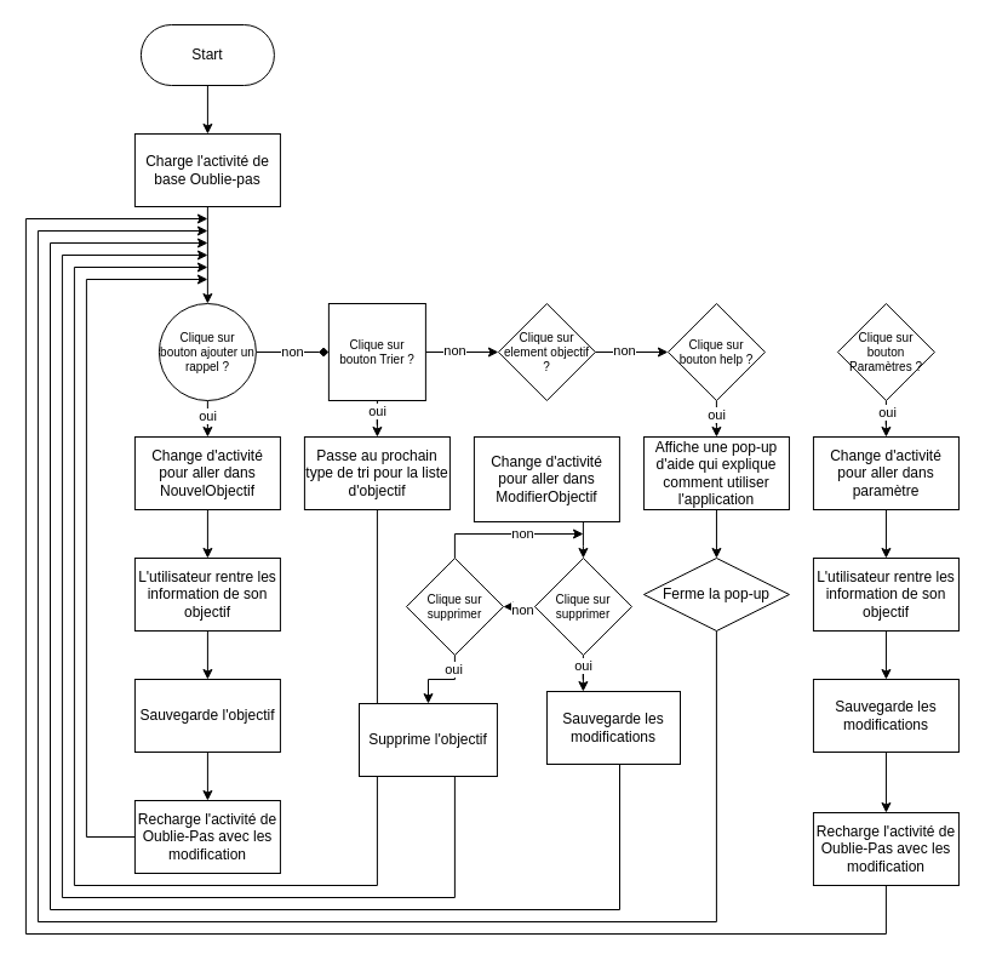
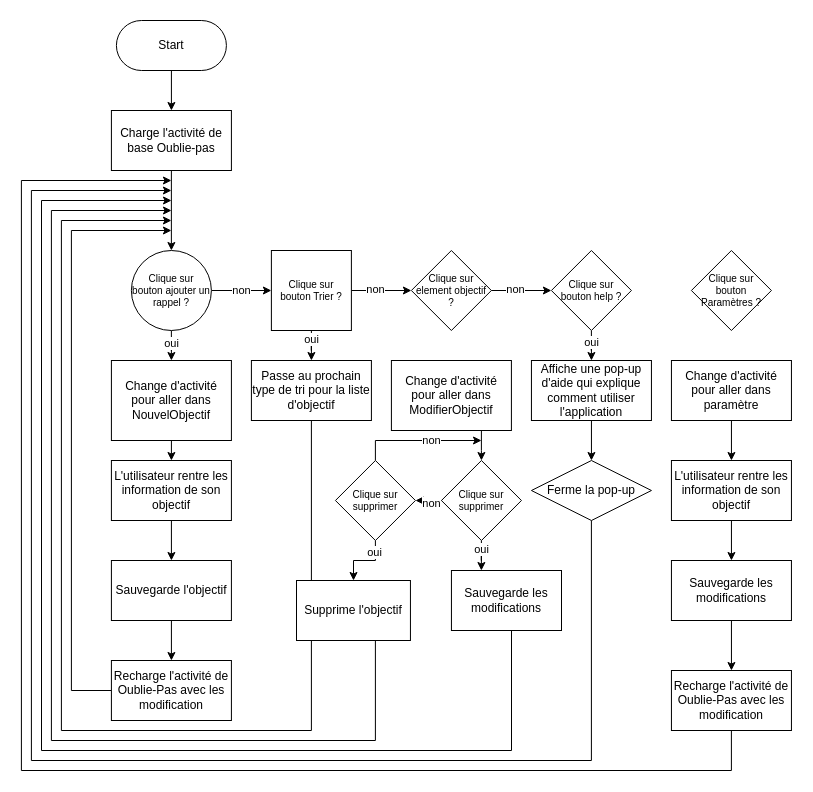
- <mxCell id="4" value="non" style="edgeStyle=orthogonalEdgeStyle;rounded=0;orthogonalLoop=1;jettySize=auto;html=1;exitX=1;exitY=0.5;exitDx=0;exitDy=0;entryX=0;entryY=0.5;entryDx=0;entryDy=0;endArrow=diamond;" parent="1" source="7" target="12" edge="1"><mxGeometry relative="1" as="geometry"><mxPoint as="offset" /></mxGeometry></mxCell>
+ <mxCell id="4" value="non" style="edgeStyle=orthogonalEdgeStyle;rounded=0;orthogonalLoop=1;jettySize=auto;html=1;exitX=1;exitY=0.5;exitDx=0;exitDy=0;entryX=0;entryY=0.5;entryDx=0;entryDy=0;" parent="1" source="7" target="12" edge="1"><mxGeometry relative="1" as="geometry"><mxPoint as="offset" /></mxGeometry></mxCell>
- <mxCell id="35" style="edgeStyle=orthogonalEdgeStyle;rounded=0;orthogonalLoop=1;jettySize=auto;html=1;entryX=0.5;entryY=0;entryDx=0;entryDy=0;" parent="1" source="37" target="39" edge="1"><mxGeometry relative="1" as="geometry" /></mxCell>
- <mxCell id="36" value="oui" style="edgeLabel;html=1;align=center;verticalAlign=middle;resizable=0;points=[];" vertex="1" connectable="0" parent="35"><mxGeometry x="0.2" y="1" relative="1" as="geometry"><mxPoint as="offset" /></mxGeometry></mxCell>
- <mxCell id="19" value="Change d'activité pour aller dans NouvelObjectif" style="rounded=0;whiteSpace=wrap;html=1;" parent="1" vertex="1"><mxGeometry x="110.91" y="360" width="120" height="60" as="geometry" /></mxCell>
+ <mxCell id="19" value="Change d'activité pour aller dans NouvelObjectif" style="rounded=0;whiteSpace=wrap;html=1;" parent="1" vertex="1"><mxGeometry x="110.91" y="360" width="120" height="80" as="geometry" /></mxCell>
